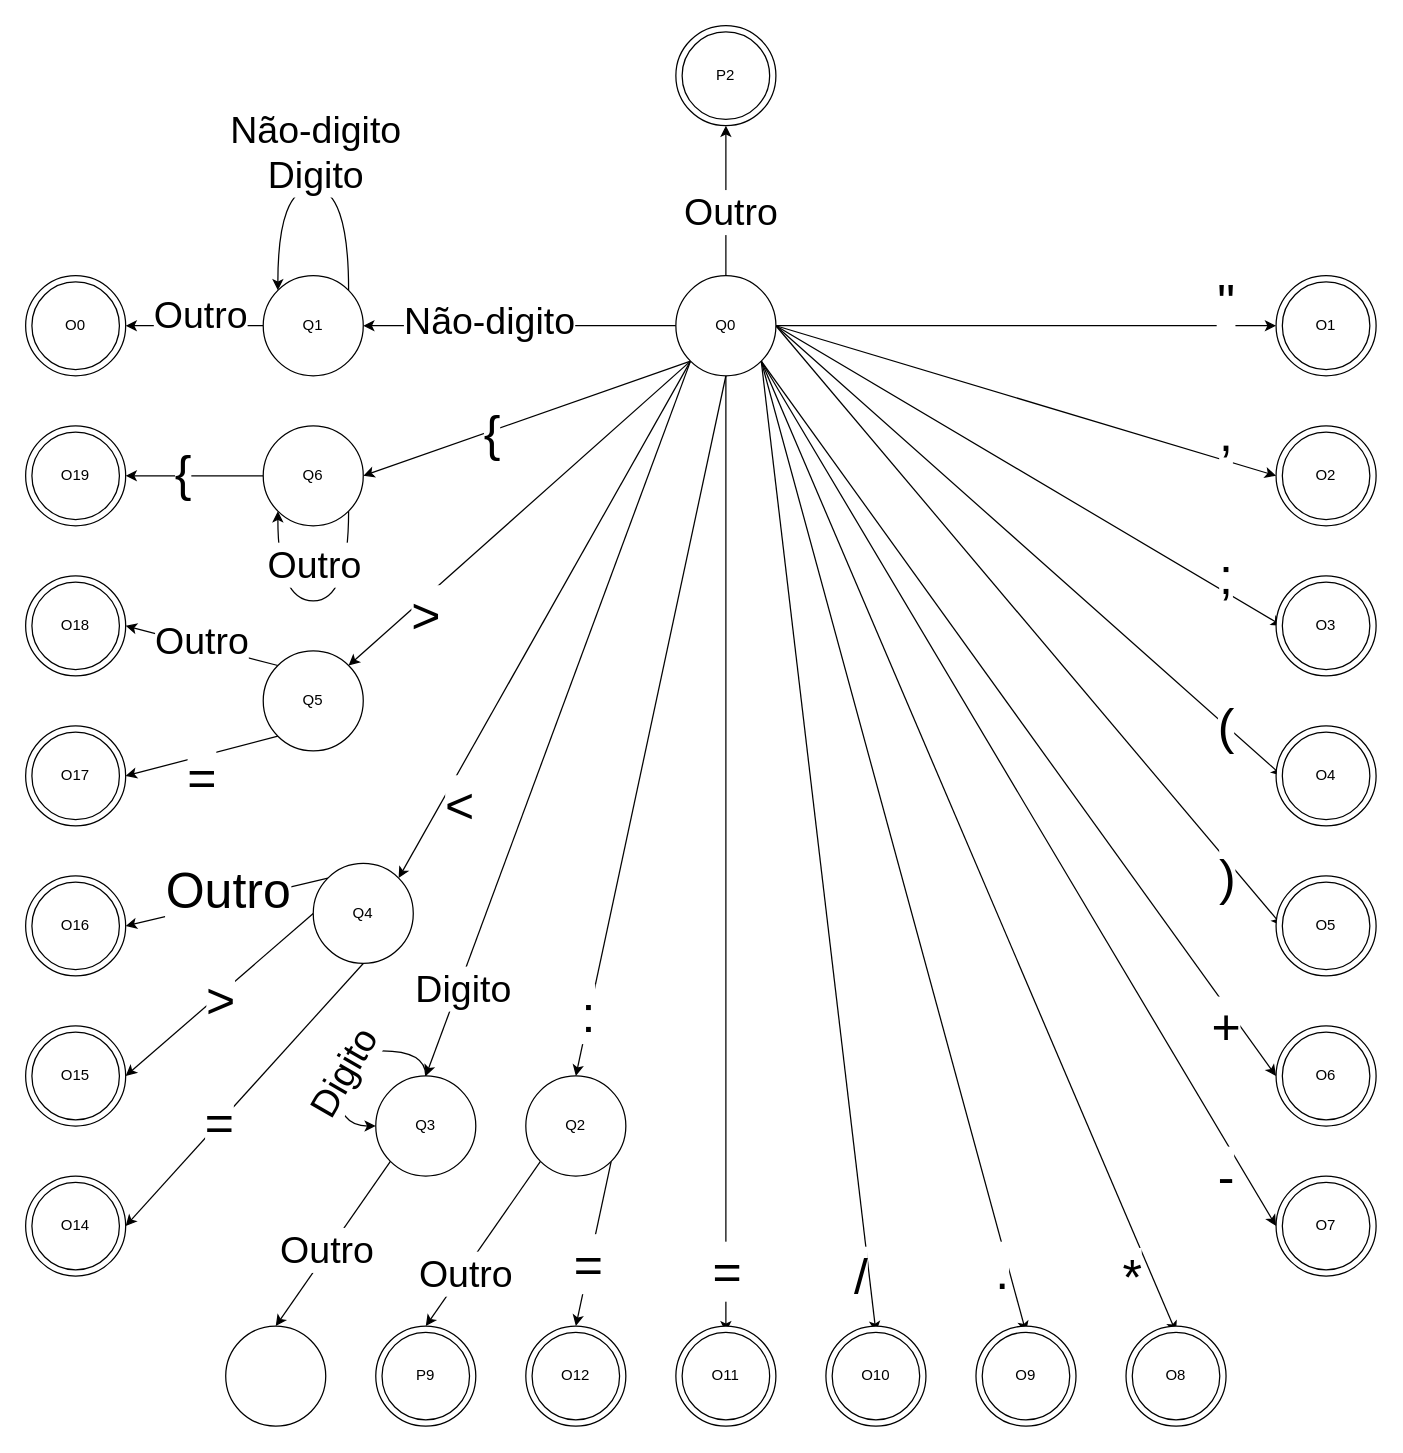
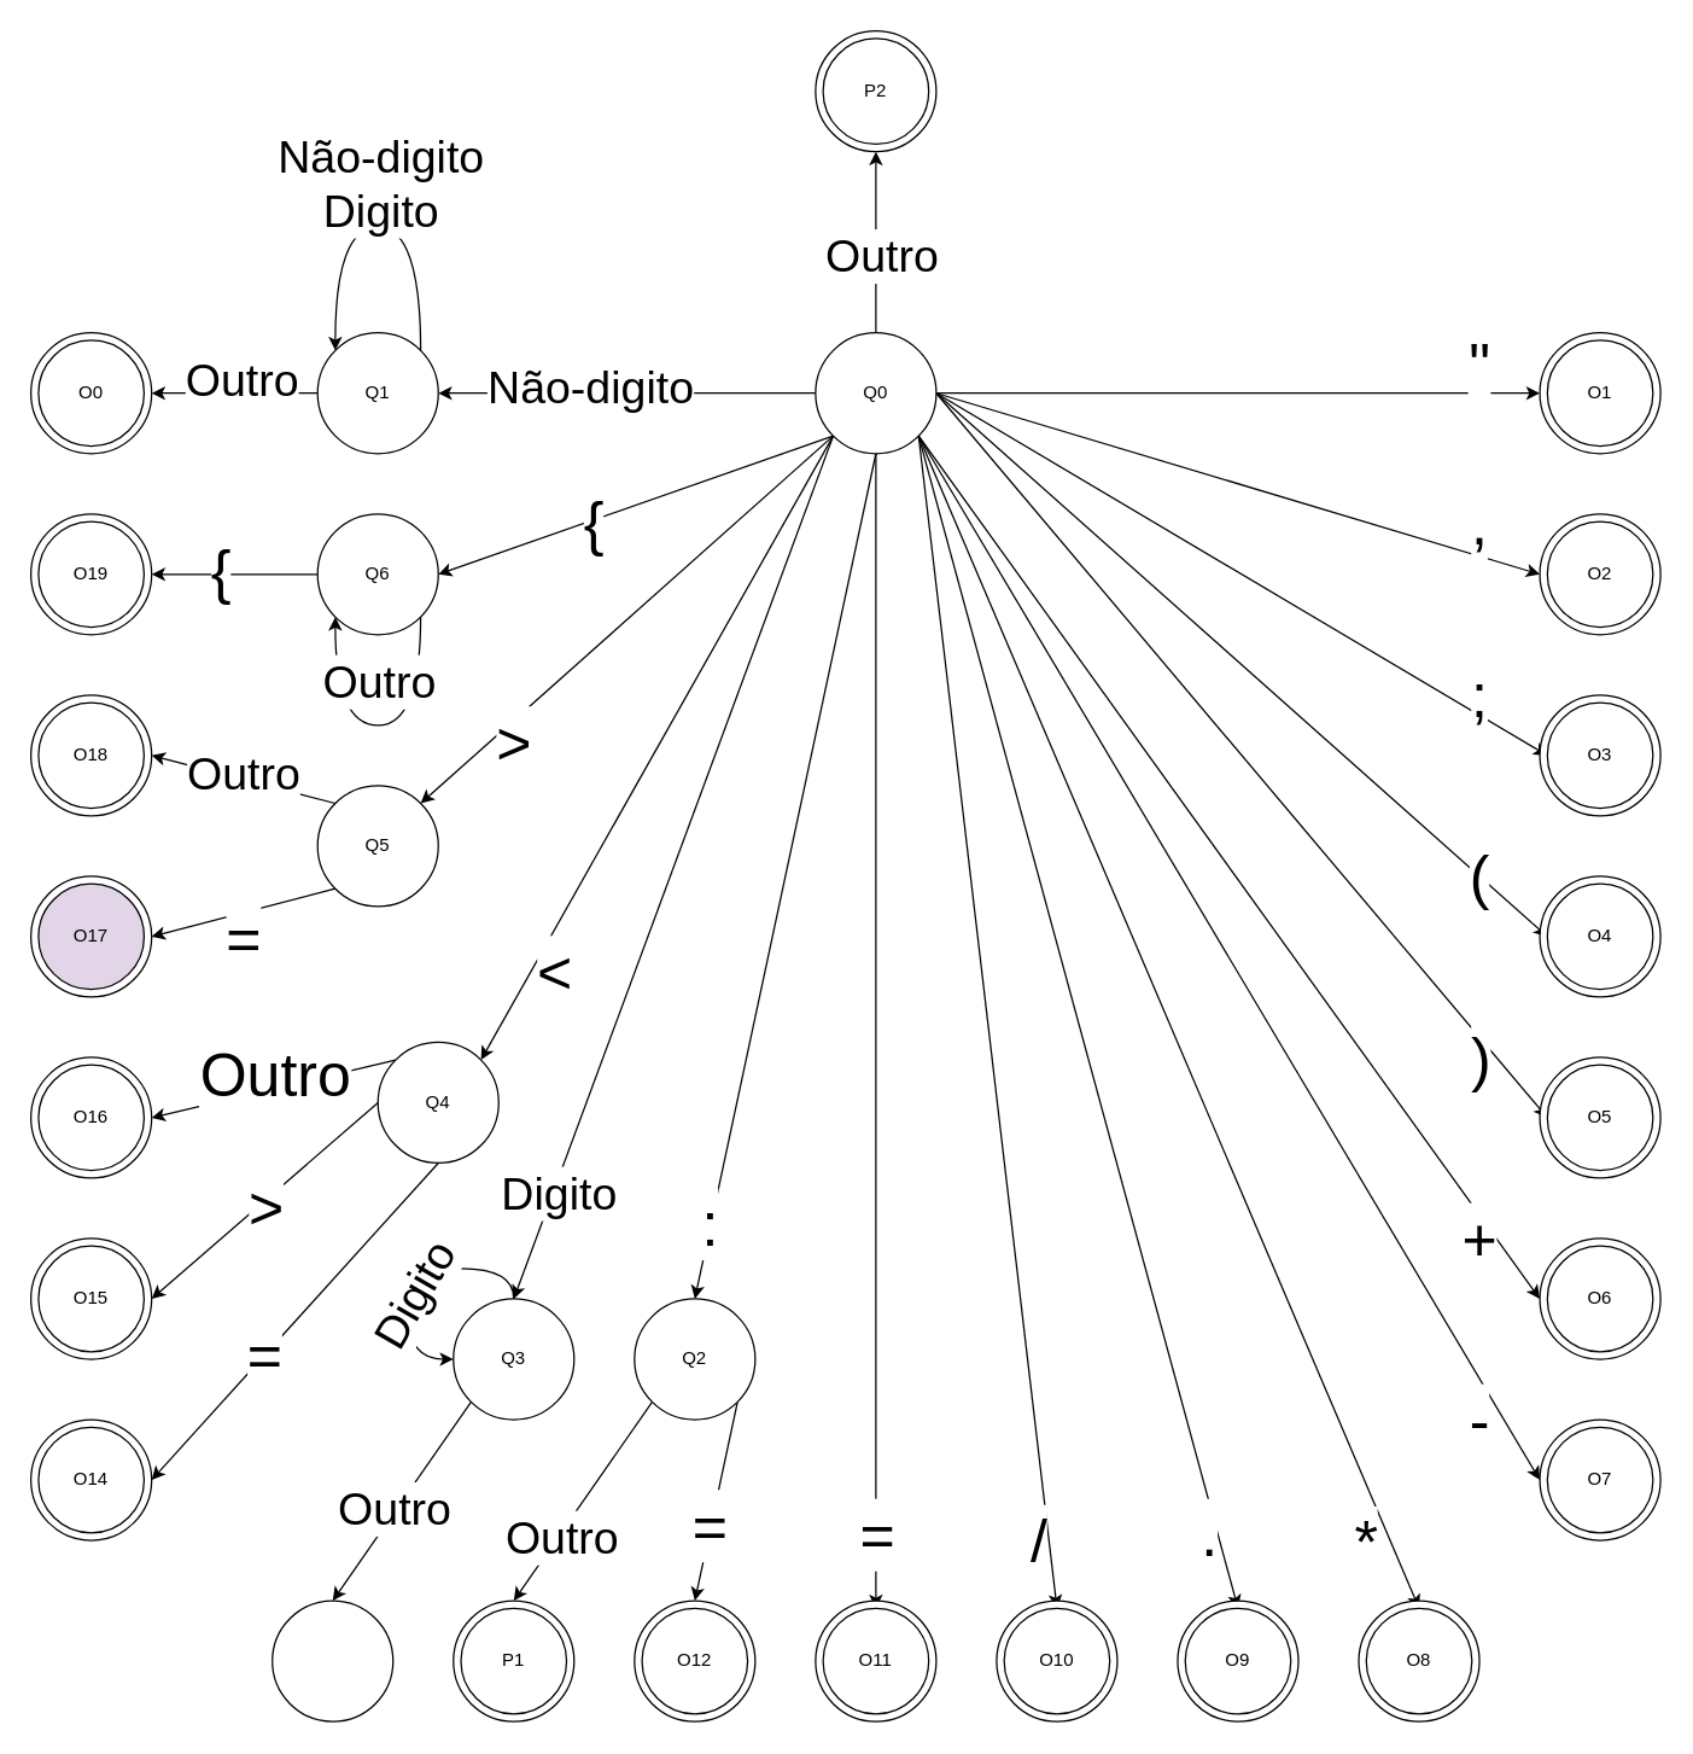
- <mxCell id="99" value="O17" style="ellipse;whiteSpace=wrap;html=1;aspect=fixed;" parent="97" vertex="1"><mxGeometry x="5" y="5" width="70" height="70" as="geometry" /></mxCell>
+ <mxCell id="99" value="O17" style="ellipse;whiteSpace=wrap;html=1;aspect=fixed;fillColor=#e1d5e7;" parent="97" vertex="1"><mxGeometry x="5" y="5" width="70" height="70" as="geometry" /></mxCell>
- <mxCell id="77" value="P9" style="ellipse;whiteSpace=wrap;html=1;aspect=fixed;" parent="75" vertex="1"><mxGeometry x="5" y="5" width="70" height="70" as="geometry" /></mxCell>
+ <mxCell id="77" value="P1" style="ellipse;whiteSpace=wrap;html=1;aspect=fixed;" parent="75" vertex="1"><mxGeometry x="5" y="5" width="70" height="70" as="geometry" /></mxCell>
